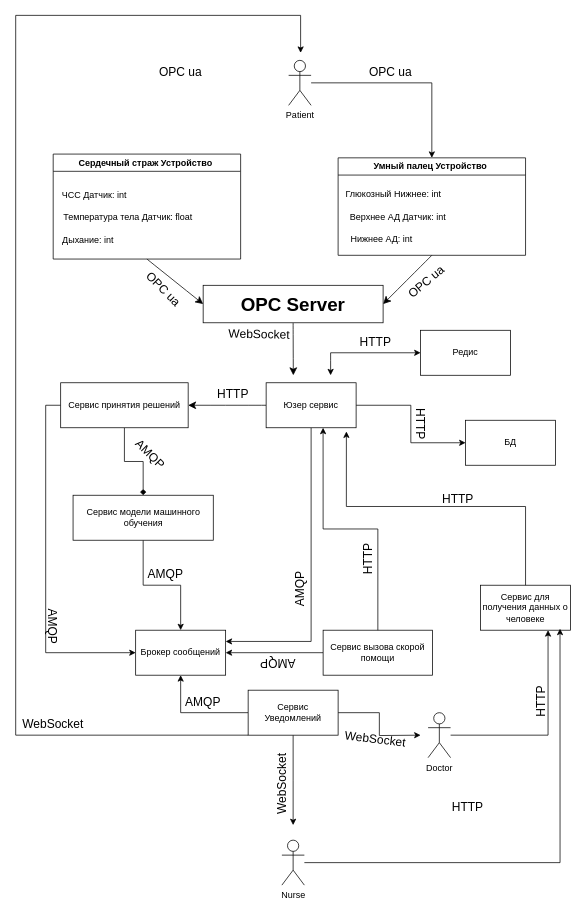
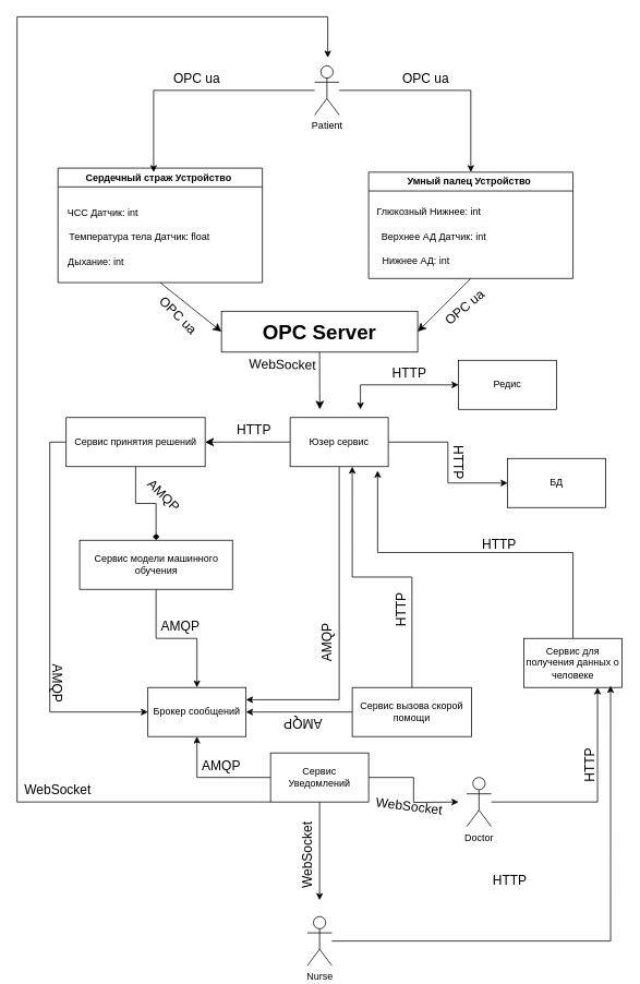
+ <mxCell id="16" style="edgeStyle=orthogonalEdgeStyle;rounded=0;orthogonalLoop=1;jettySize=auto;html=1;entryX=0.468;entryY=0.036;entryDx=0;entryDy=0;entryPerimeter=0;" parent="1" source="3" target="5" edge="1"><mxGeometry relative="1" as="geometry" /></mxCell>
